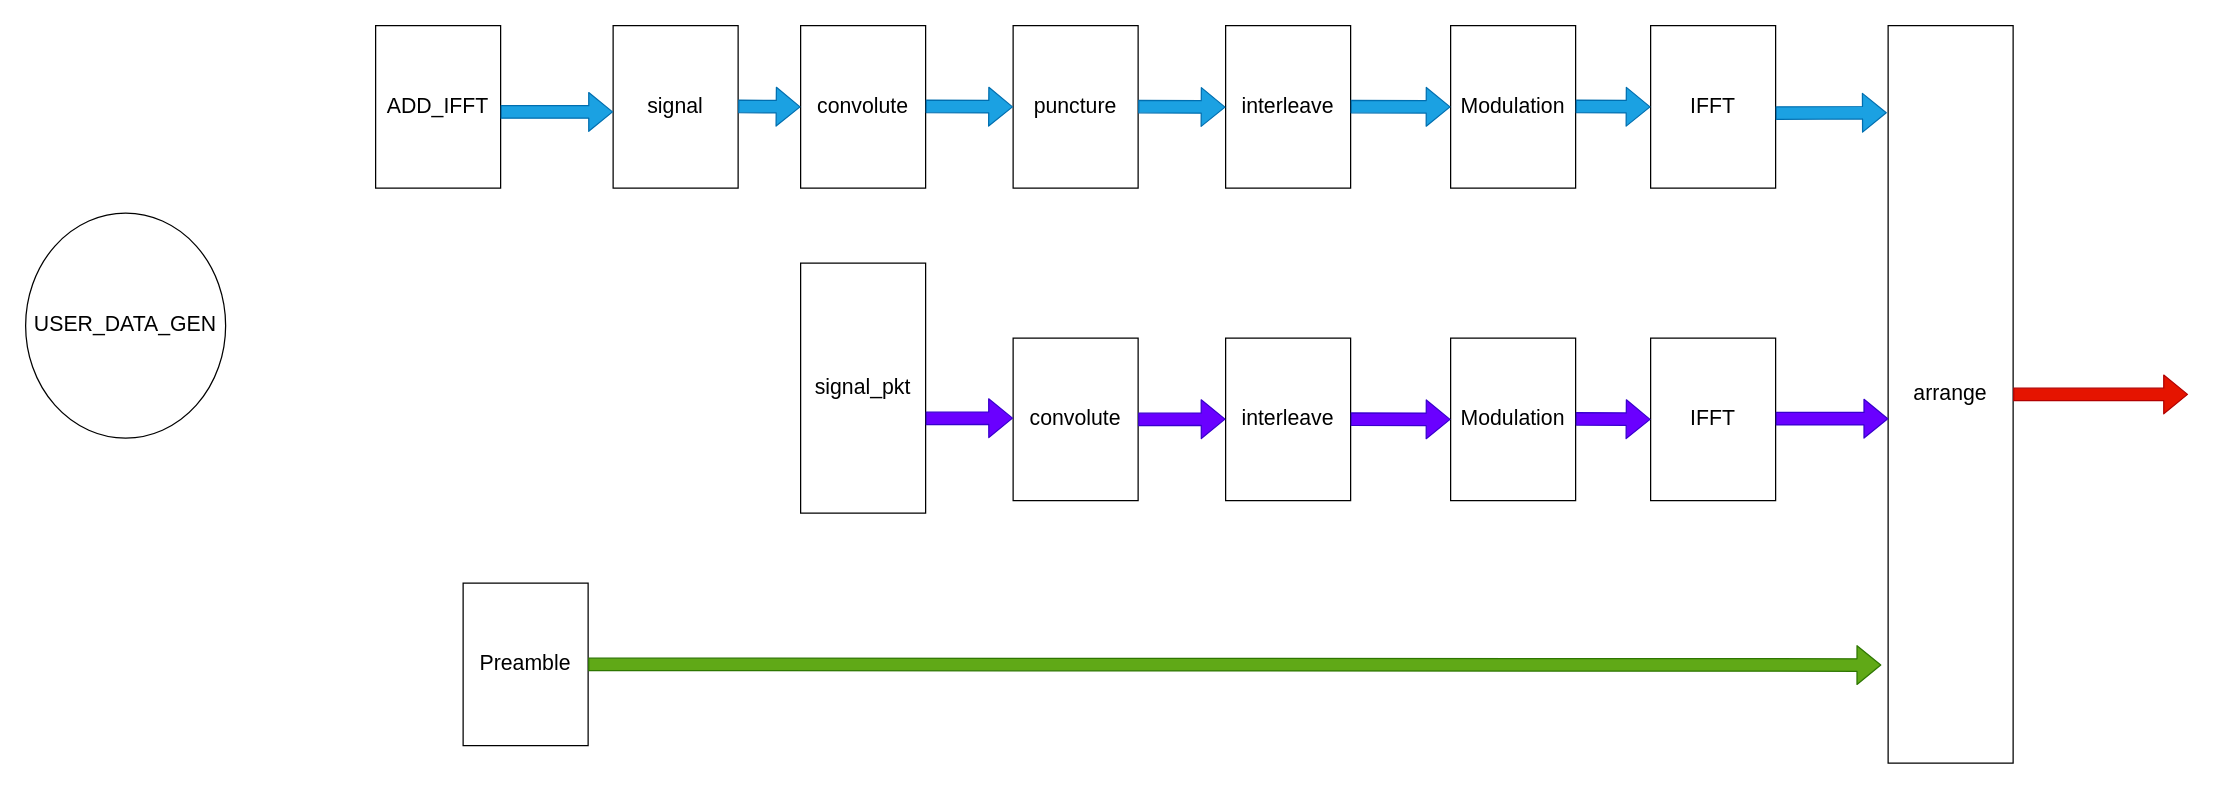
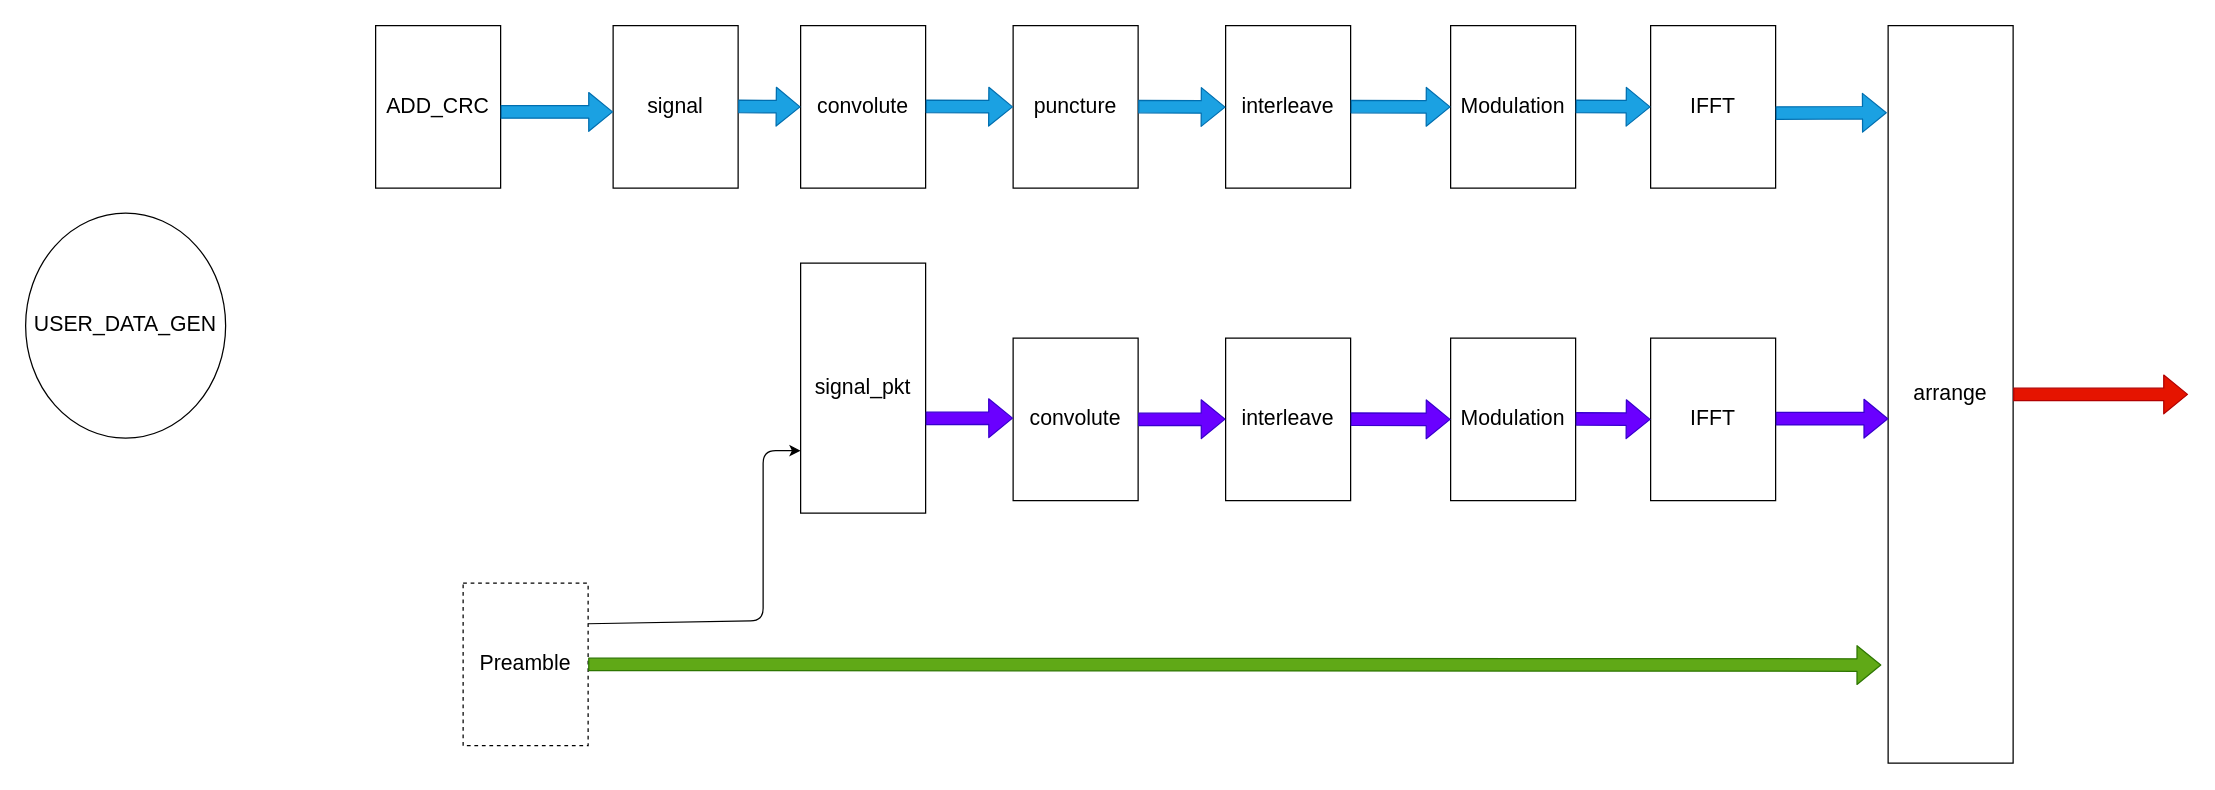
- <mxCell id="3" value="&lt;font color=&quot;#000000&quot; style=&quot;font-size: 17px;&quot;&gt;ADD_IFFT&lt;/font&gt;" style="rounded=0;whiteSpace=wrap;html=1;fillColor=none;strokeColor=#000000;fontSize=17;" vertex="1" parent="1"><mxGeometry x="300" y="20" width="100" height="130" as="geometry" /></mxCell>
+ <mxCell id="3" value="&lt;font color=&quot;#000000&quot; style=&quot;font-size: 17px;&quot;&gt;ADD_CRC&lt;/font&gt;" style="rounded=0;whiteSpace=wrap;html=1;fillColor=none;strokeColor=#000000;fontSize=17;" vertex="1" parent="1"><mxGeometry x="300" y="20" width="100" height="130" as="geometry" /></mxCell>
+ <mxCell id="11" style="edgeStyle=none;html=1;exitX=1;exitY=0.25;exitDx=0;exitDy=0;entryX=0;entryY=0.75;entryDx=0;entryDy=0;fontSize=17;fontColor=#000000;strokeColor=#000000;" edge="1" parent="1" source="12" target="13"><mxGeometry relative="1" as="geometry"><Array as="points"><mxPoint x="610" y="496" /><mxPoint x="610" y="360" /></Array></mxGeometry></mxCell>
- <mxCell id="12" value="&lt;font color=&quot;#000000&quot; style=&quot;font-size: 17px;&quot;&gt;Preamble&lt;/font&gt;" style="rounded=0;whiteSpace=wrap;html=1;fillColor=none;strokeColor=#000000;fontSize=17;" vertex="1" parent="1"><mxGeometry x="370" y="466" width="100" height="130" as="geometry" /></mxCell>
+ <mxCell id="12" value="&lt;font color=&quot;#000000&quot; style=&quot;font-size: 17px;&quot;&gt;Preamble&lt;/font&gt;" style="rounded=0;whiteSpace=wrap;html=1;fillColor=none;strokeColor=#000000;fontSize=17;dashed=1;" vertex="1" parent="1"><mxGeometry x="370" y="466" width="100" height="130" as="geometry" /></mxCell>
